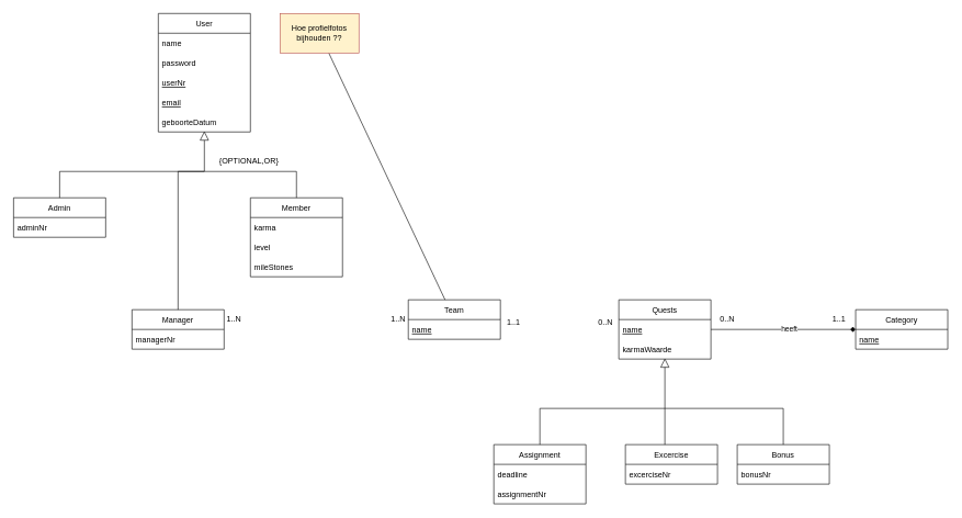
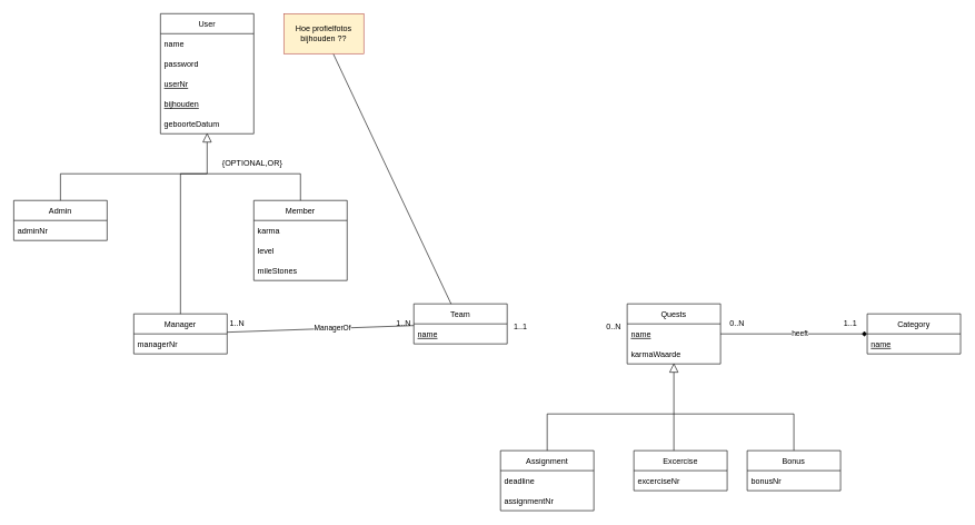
- <mxCell id="6" value="email" style="text;strokeColor=none;fillColor=none;align=left;verticalAlign=middle;spacingLeft=4;spacingRight=4;overflow=hidden;points=[[0,0.5],[1,0.5]];portConstraint=eastwest;rotatable=0;fontStyle=4" parent="2" vertex="1"><mxGeometry y="120" width="140" height="30" as="geometry" /></mxCell>
+ <mxCell id="6" value="bijhouden" style="text;strokeColor=none;fillColor=none;align=left;verticalAlign=middle;spacingLeft=4;spacingRight=4;overflow=hidden;points=[[0,0.5],[1,0.5]];portConstraint=eastwest;rotatable=0;fontStyle=4" parent="2" vertex="1"><mxGeometry y="120" width="140" height="30" as="geometry" /></mxCell>
+ <mxCell id="42" value="" style="endArrow=none;html=1;rounded=0;" parent="1" source="12" target="8" edge="1"><mxGeometry width="50" height="50" relative="1" as="geometry"><mxPoint x="490" y="550" as="sourcePoint" /><mxPoint x="540" y="500" as="targetPoint" /></mxGeometry></mxCell>
+ <mxCell id="43" value="ManagerOf" style="edgeLabel;html=1;align=center;verticalAlign=middle;resizable=0;points=[];" parent="42" vertex="1" connectable="0"><mxGeometry x="0.131" y="1" relative="1" as="geometry"><mxPoint as="offset" /></mxGeometry></mxCell>
